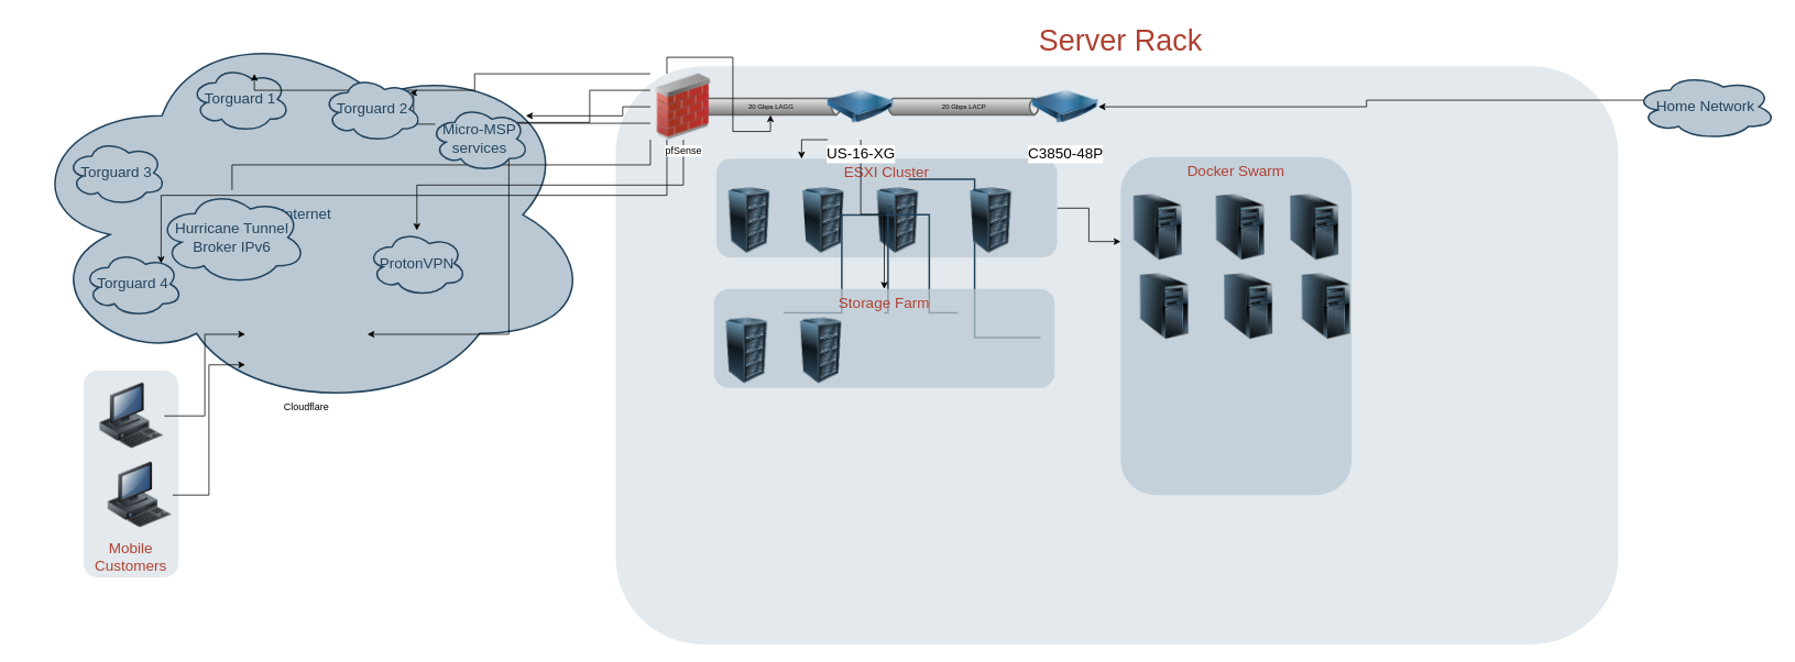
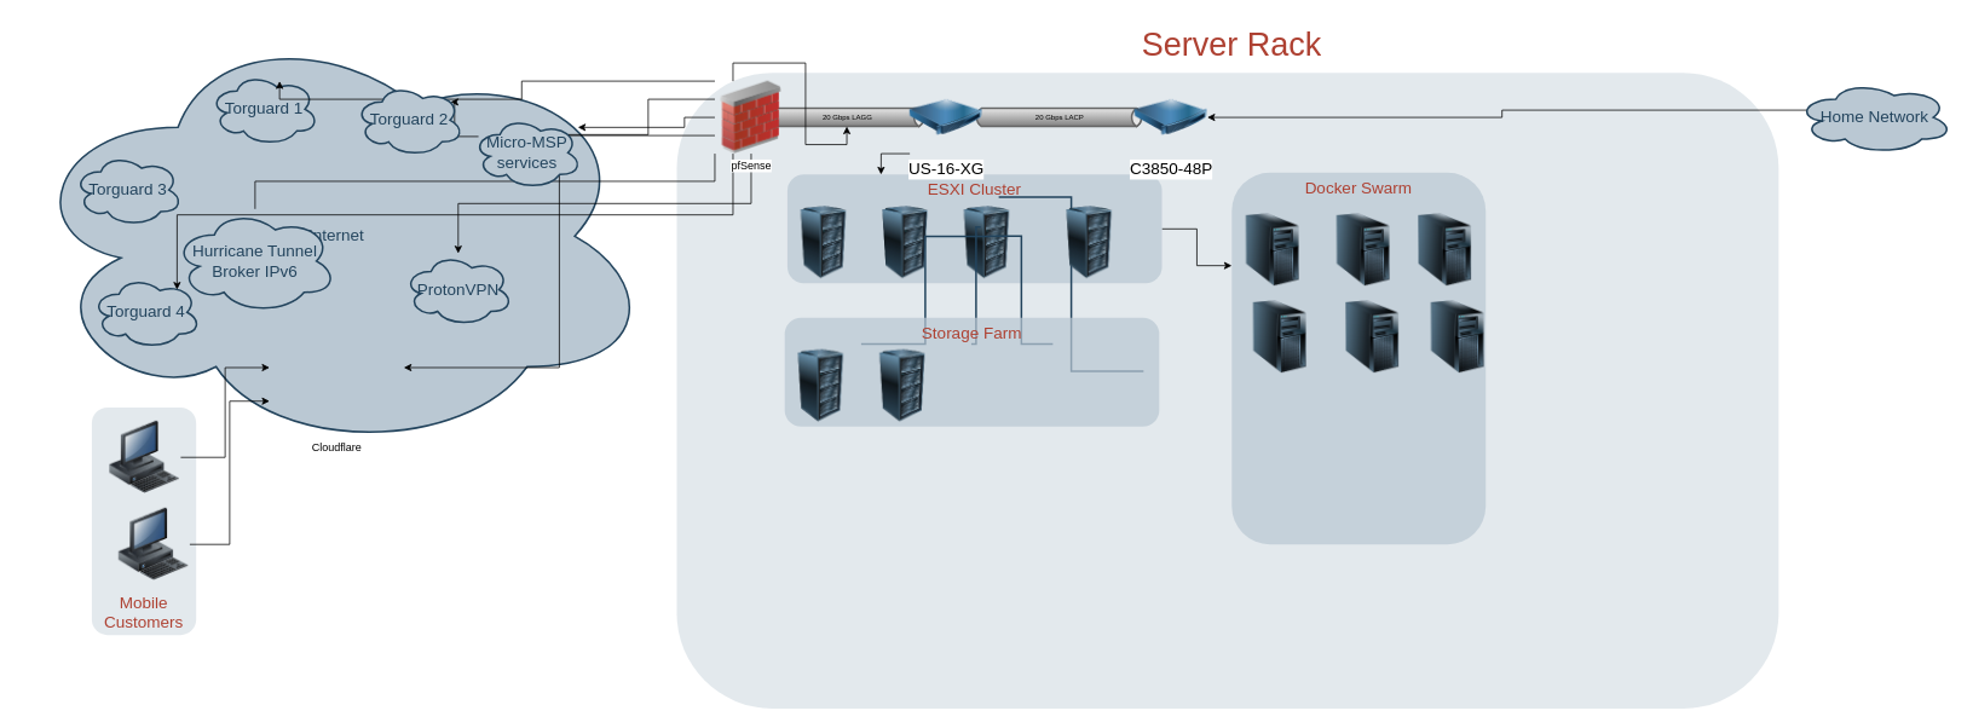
- <mxCell id="23" style="edgeStyle=orthogonalEdgeStyle;rounded=0;orthogonalLoop=1;jettySize=auto;html=1;exitX=0.5;exitY=1;exitDx=0;exitDy=0;entryX=0.5;entryY=0;entryDx=0;entryDy=0;" parent="1" source="24" target="52" edge="1"><mxGeometry relative="1" as="geometry" /></mxCell>
